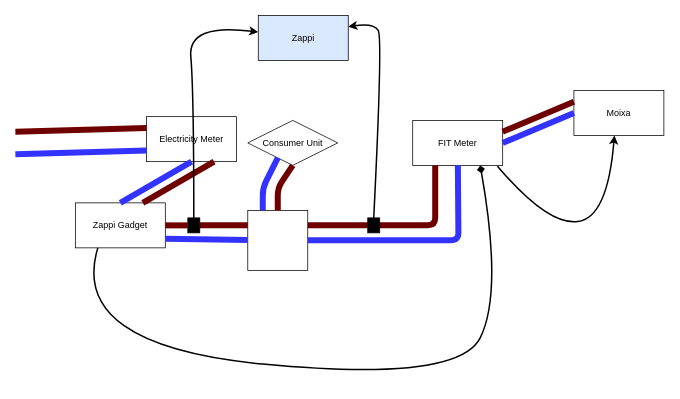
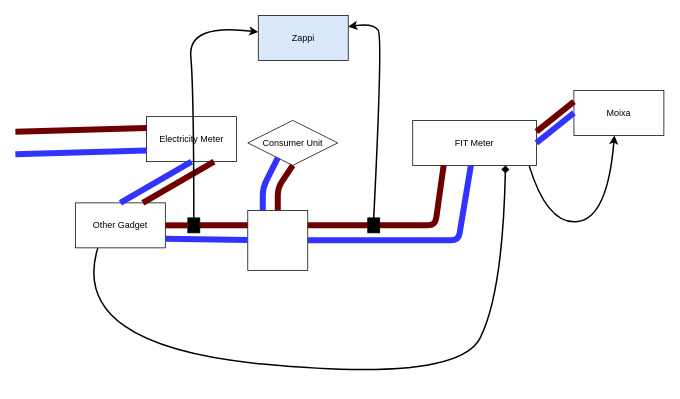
- <mxCell id="5" value="FIT Meter" style="rounded=0;whiteSpace=wrap;html=1;" vertex="1" parent="1"><mxGeometry x="550" y="160" width="120" height="60" as="geometry" /></mxCell>
+ <mxCell id="5" value="FIT Meter" style="rounded=0;whiteSpace=wrap;html=1;" vertex="1" parent="1"><mxGeometry x="550" y="160" width="165" height="60" as="geometry" /></mxCell>
- <mxCell id="6" value="Zappi Gadget" style="rounded=0;whiteSpace=wrap;html=1;" vertex="1" parent="1"><mxGeometry x="100" y="270" width="120" height="60" as="geometry" /></mxCell>
+ <mxCell id="6" value="Other Gadget" style="rounded=0;whiteSpace=wrap;html=1;" vertex="1" parent="1"><mxGeometry x="100" y="270" width="120" height="60" as="geometry" /></mxCell>
